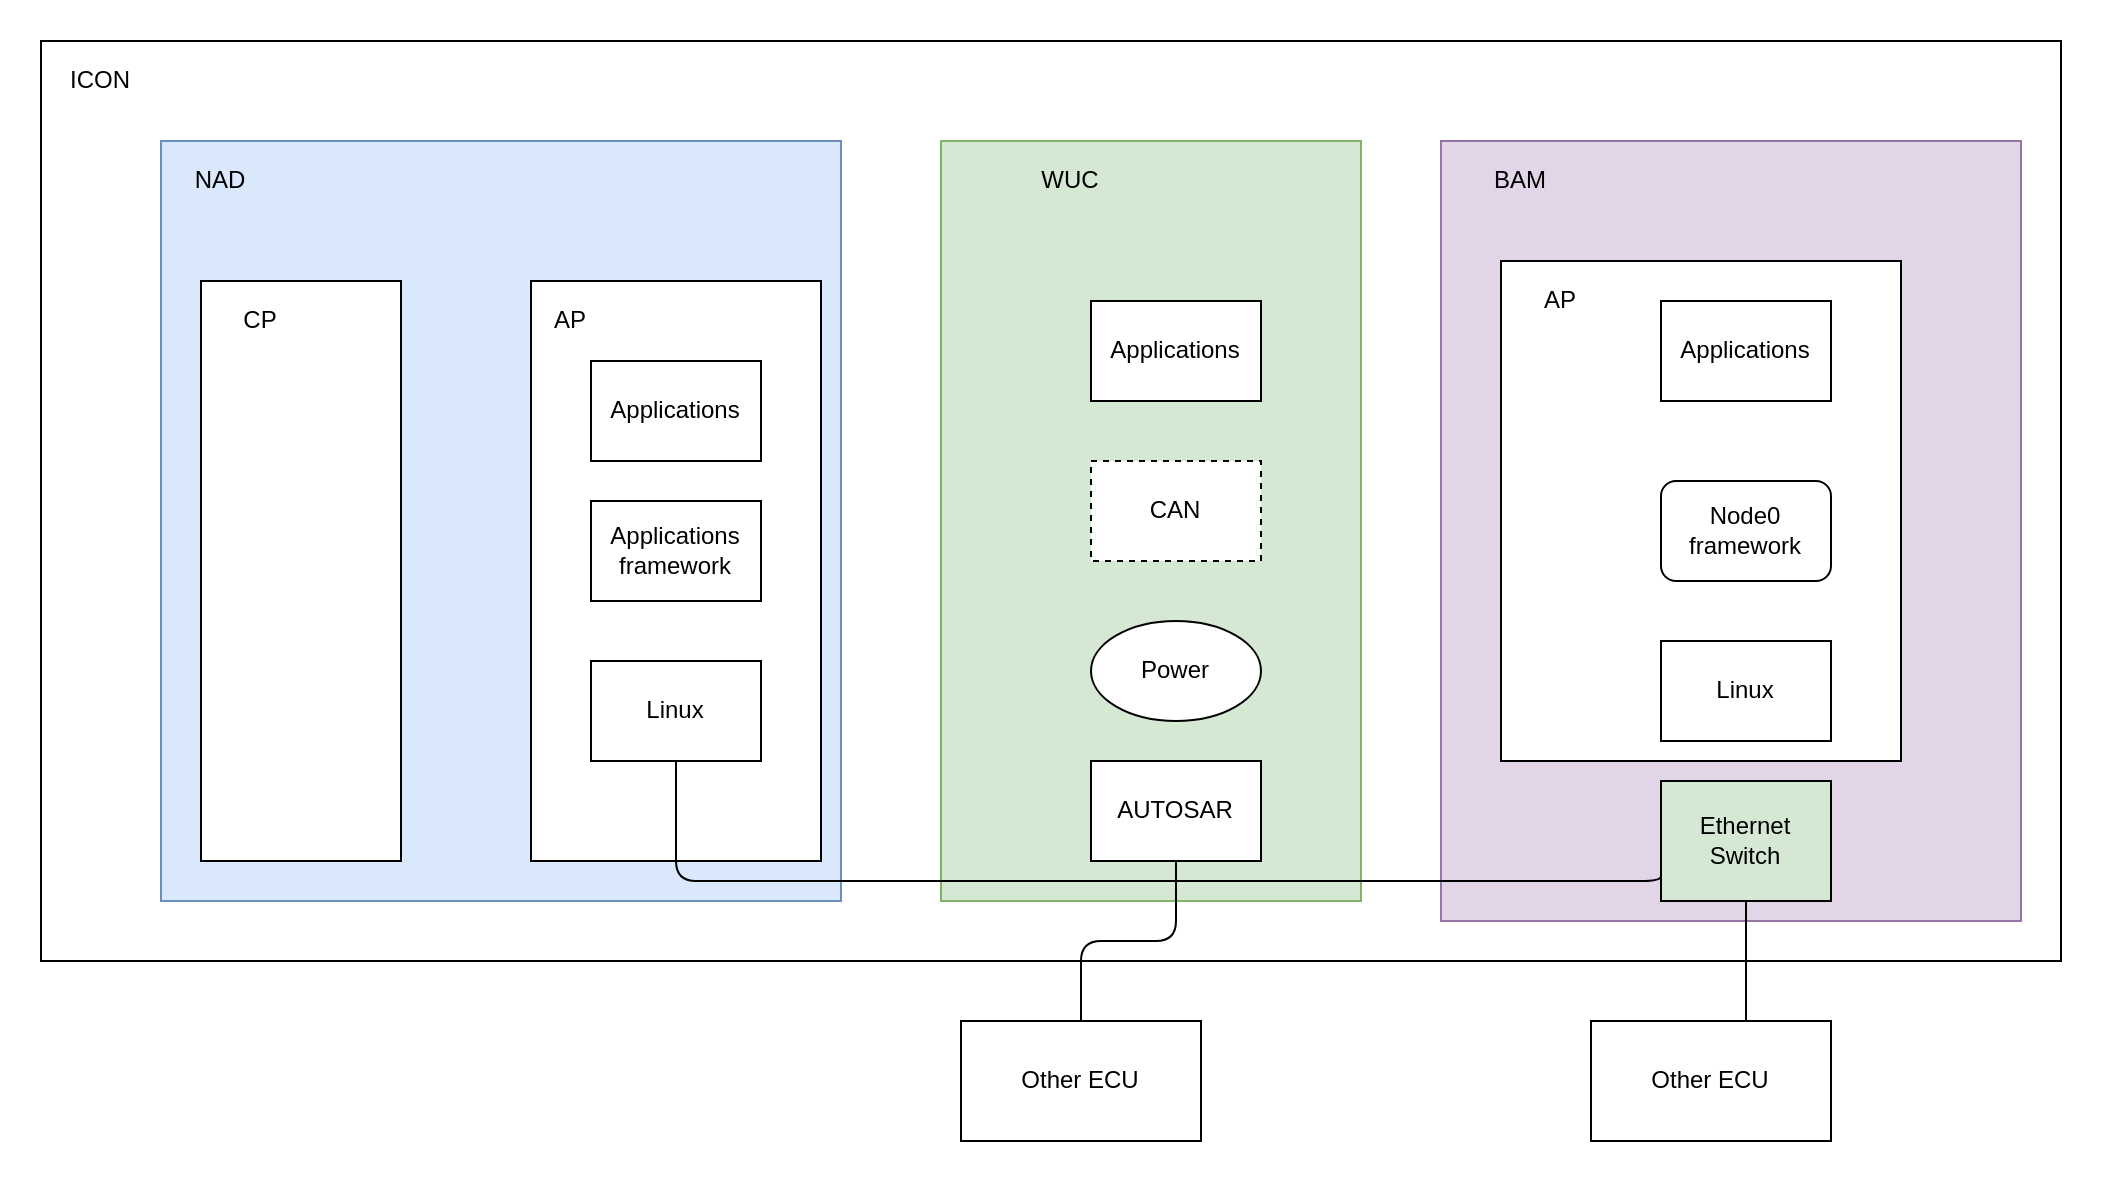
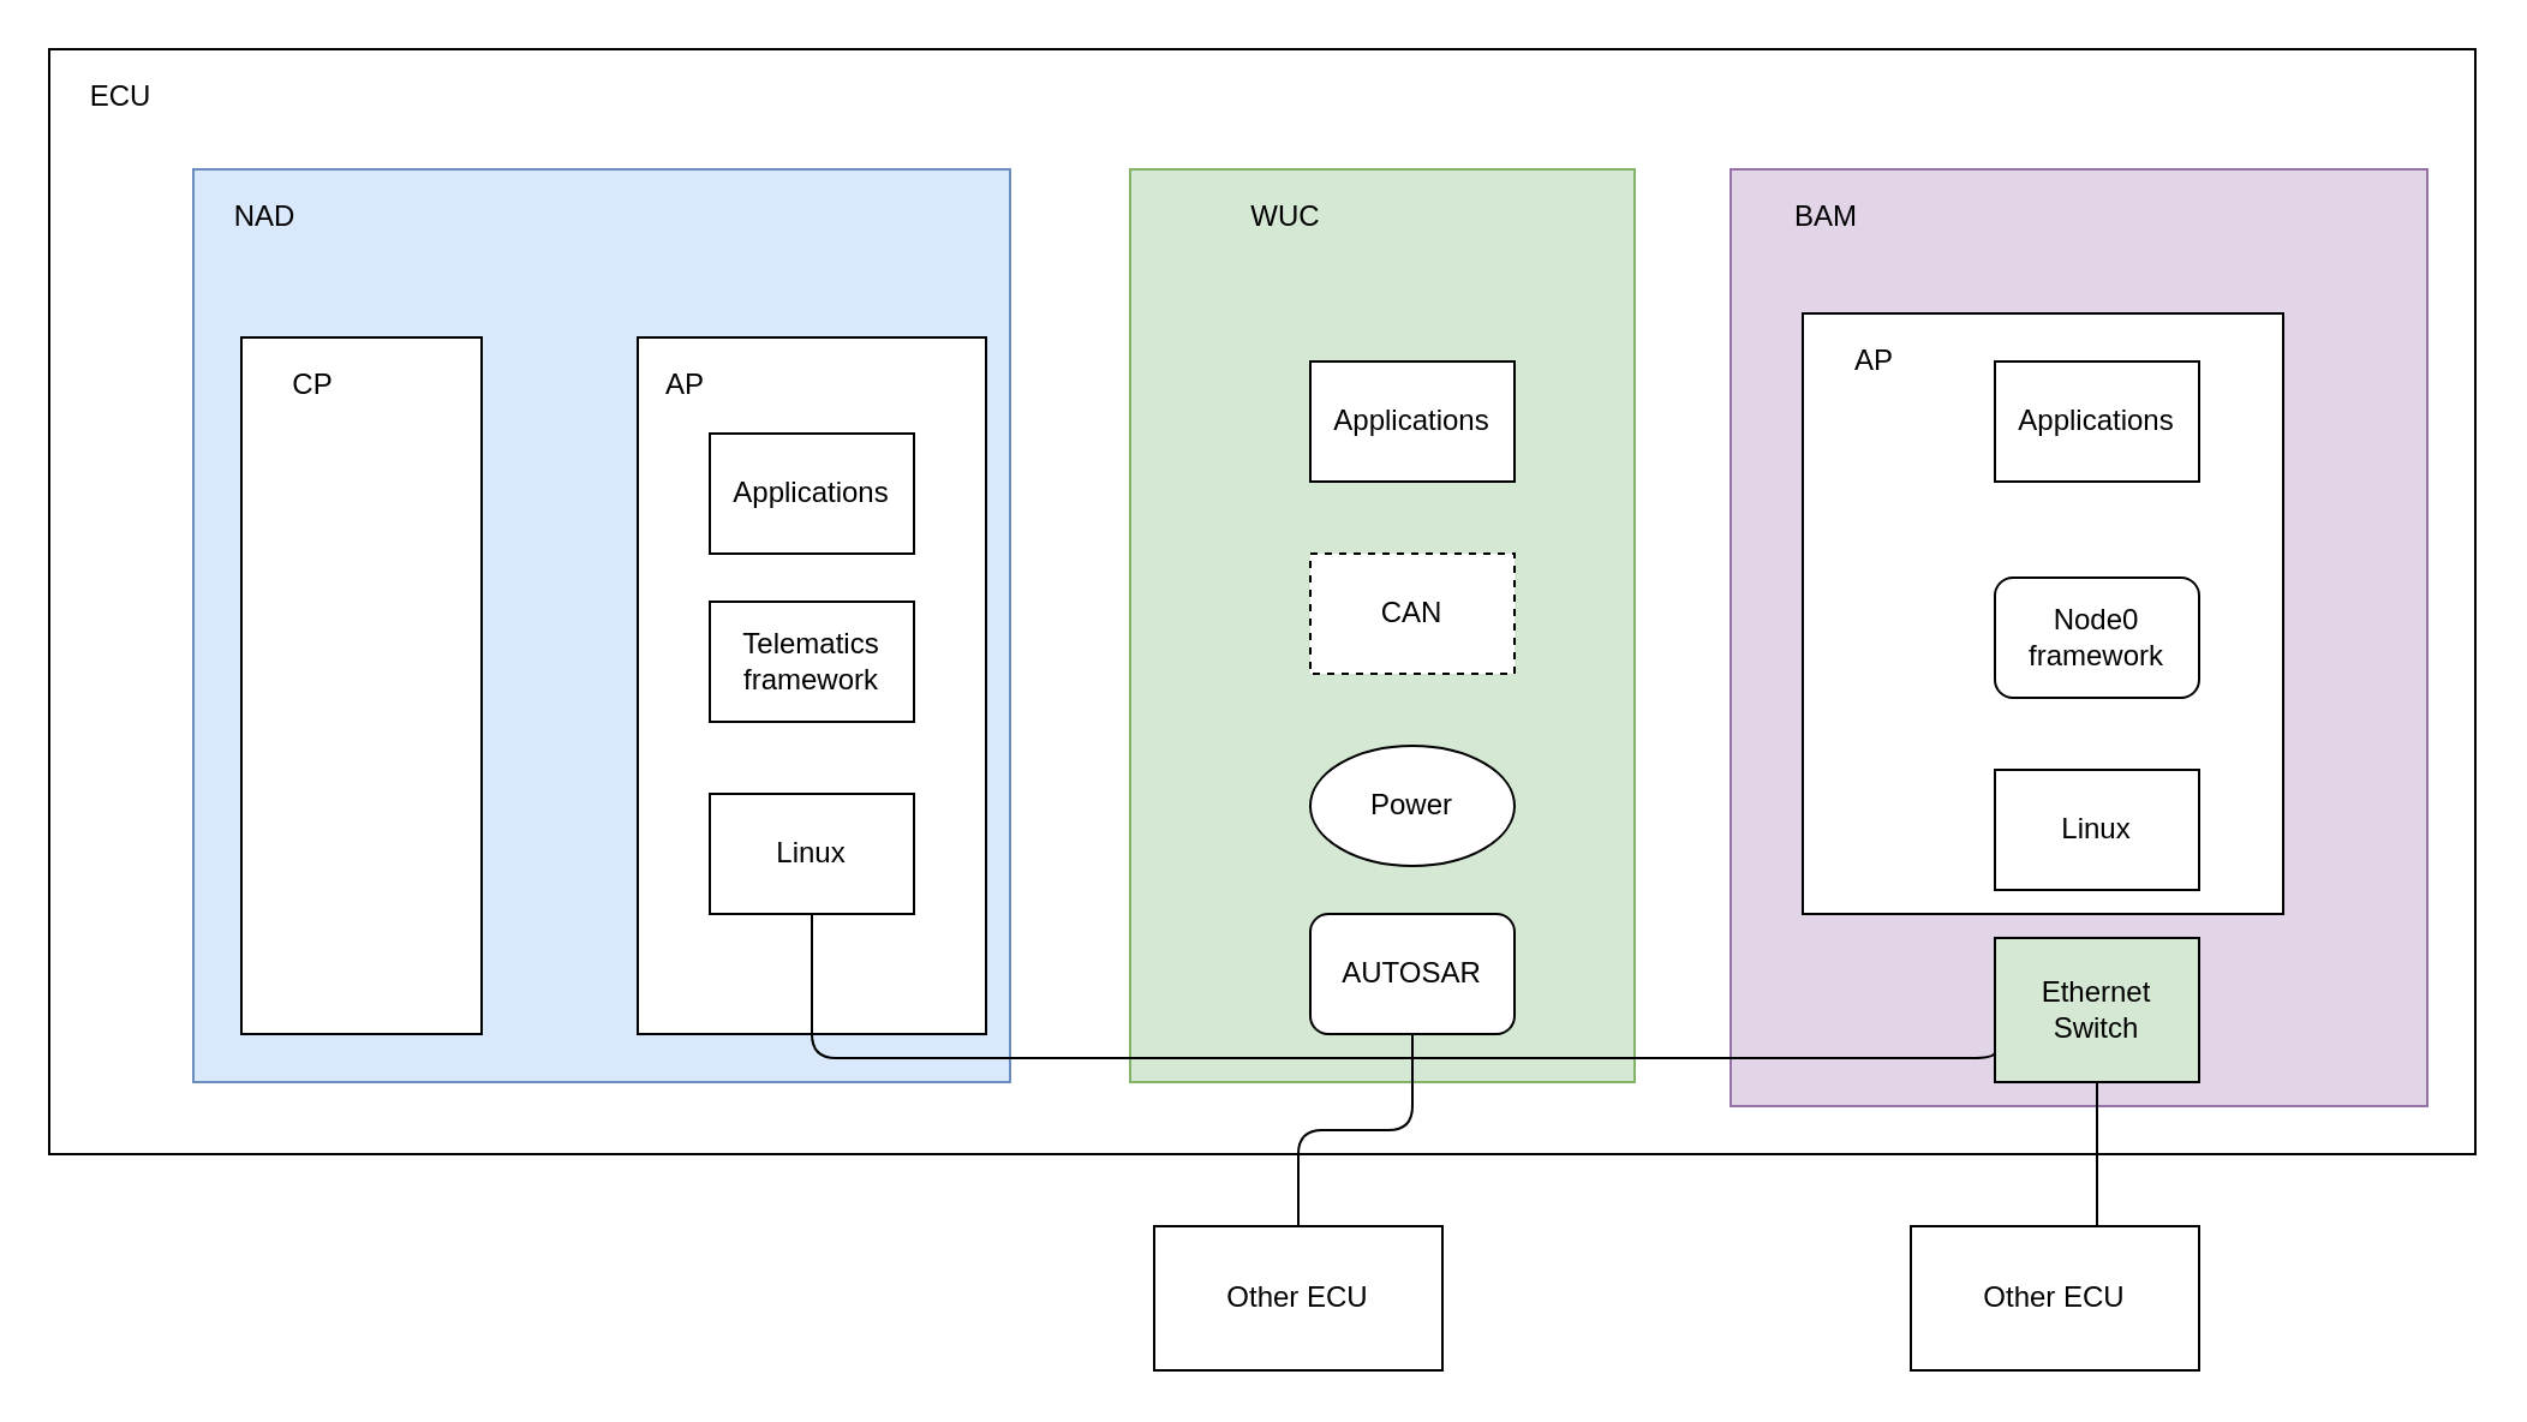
- <mxCell id="29" value="ICON" style="text;html=1;strokeColor=none;fillColor=none;align=center;verticalAlign=middle;whiteSpace=wrap;rounded=0;" parent="1" vertex="1"><mxGeometry x="30" y="30" width="40" height="20" as="geometry" /></mxCell>
+ <mxCell id="29" value="ECU" style="text;html=1;strokeColor=none;fillColor=none;align=center;verticalAlign=middle;whiteSpace=wrap;rounded=0;" parent="1" vertex="1"><mxGeometry x="30" y="30" width="40" height="20" as="geometry" /></mxCell>
- <mxCell id="14" value="Applications framework" style="rounded=0;whiteSpace=wrap;html=1;" parent="1" vertex="1"><mxGeometry x="295" y="250" width="85" height="50" as="geometry" /></mxCell>
+ <mxCell id="14" value="Telematics framework" style="rounded=0;whiteSpace=wrap;html=1;" parent="1" vertex="1"><mxGeometry x="295" y="250" width="85" height="50" as="geometry" /></mxCell>
- <mxCell id="21" value="AUTOSAR" style="rounded=0;whiteSpace=wrap;html=1;" parent="1" vertex="1"><mxGeometry x="545" y="380" width="85" height="50" as="geometry" /></mxCell>
+ <mxCell id="21" value="AUTOSAR" style="whiteSpace=wrap;html=1;rounded=1;" parent="1" vertex="1"><mxGeometry x="545" y="380" width="85" height="50" as="geometry" /></mxCell>
